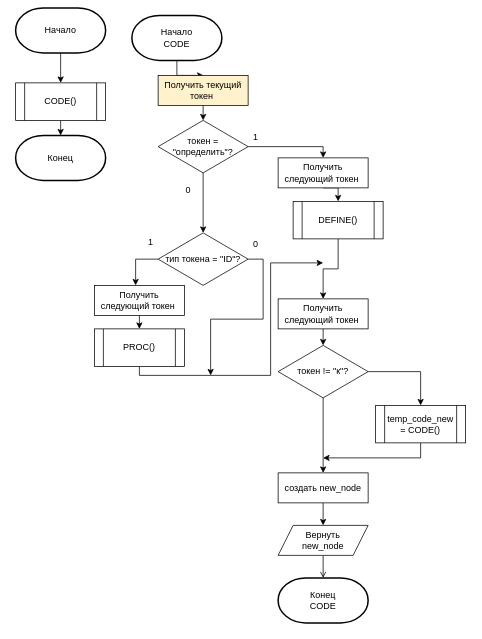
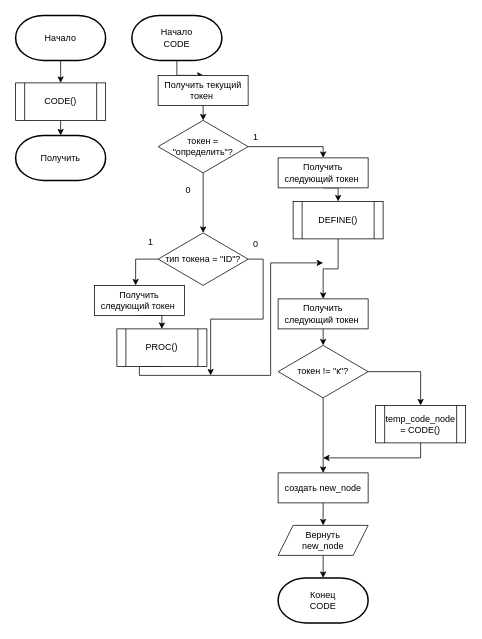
- <mxCell id="3" value="Начало" style="strokeWidth=2;html=1;shape=mxgraph.flowchart.terminator;whiteSpace=wrap;" parent="1" vertex="1"><mxGeometry x="20" y="10" width="120" height="60" as="geometry" /></mxCell>
+ <mxCell id="3" value="Начало" style="strokeWidth=2;html=1;shape=mxgraph.flowchart.terminator;whiteSpace=wrap;" parent="1" vertex="1"><mxGeometry x="20" y="20" width="120" height="60" as="geometry" /></mxCell>
- <mxCell id="10" value="Получить текущий токен&amp;nbsp;" style="rounded=0;whiteSpace=wrap;html=1;fillColor=#fff2cc;" parent="1" vertex="1"><mxGeometry x="210" y="100" width="120" height="40" as="geometry" /></mxCell>
+ <mxCell id="10" value="Получить текущий токен&amp;nbsp;" style="rounded=0;whiteSpace=wrap;html=1;" parent="1" vertex="1"><mxGeometry x="210" y="100" width="120" height="40" as="geometry" /></mxCell>
- <mxCell id="6" value="Конец" style="strokeWidth=2;html=1;shape=mxgraph.flowchart.terminator;whiteSpace=wrap;" parent="1" vertex="1"><mxGeometry x="20" y="180" width="120" height="60" as="geometry" /></mxCell>
+ <mxCell id="6" value="Получить" style="strokeWidth=2;html=1;shape=mxgraph.flowchart.terminator;whiteSpace=wrap;" parent="1" vertex="1"><mxGeometry x="20" y="180" width="120" height="60" as="geometry" /></mxCell>
- <mxCell id="34" value="PROC()" style="shape=process;whiteSpace=wrap;html=1;backgroundOutline=1;" parent="1" vertex="1"><mxGeometry x="125" y="438" width="120" height="50" as="geometry" /></mxCell>
+ <mxCell id="34" value="PROC()" style="shape=process;whiteSpace=wrap;html=1;backgroundOutline=1;" parent="1" vertex="1"><mxGeometry x="155" y="438" width="120" height="50" as="geometry" /></mxCell>
- <mxCell id="30" value="temp_code_new = CODE()" style="shape=process;whiteSpace=wrap;html=1;backgroundOutline=1;" parent="1" vertex="1"><mxGeometry x="500" y="540" width="120" height="50" as="geometry" /></mxCell>
+ <mxCell id="30" value="temp_code_node = CODE()" style="shape=process;whiteSpace=wrap;html=1;backgroundOutline=1;" parent="1" vertex="1"><mxGeometry x="500" y="540" width="120" height="50" as="geometry" /></mxCell>
- <mxCell id="39" style="edgeStyle=orthogonalEdgeStyle;rounded=0;orthogonalLoop=1;jettySize=auto;html=1;exitX=0.5;exitY=1;exitDx=0;exitDy=0;entryX=0.5;entryY=0;entryDx=0;entryDy=0;entryPerimeter=0;endArrow=open;" edge="1" parent="1" source="40" target="37"><mxGeometry relative="1" as="geometry" /></mxCell>
+ <mxCell id="39" style="edgeStyle=orthogonalEdgeStyle;rounded=0;orthogonalLoop=1;jettySize=auto;html=1;exitX=0.5;exitY=1;exitDx=0;exitDy=0;entryX=0.5;entryY=0;entryDx=0;entryDy=0;entryPerimeter=0;" edge="1" parent="1" source="40" target="37"><mxGeometry relative="1" as="geometry" /></mxCell>
